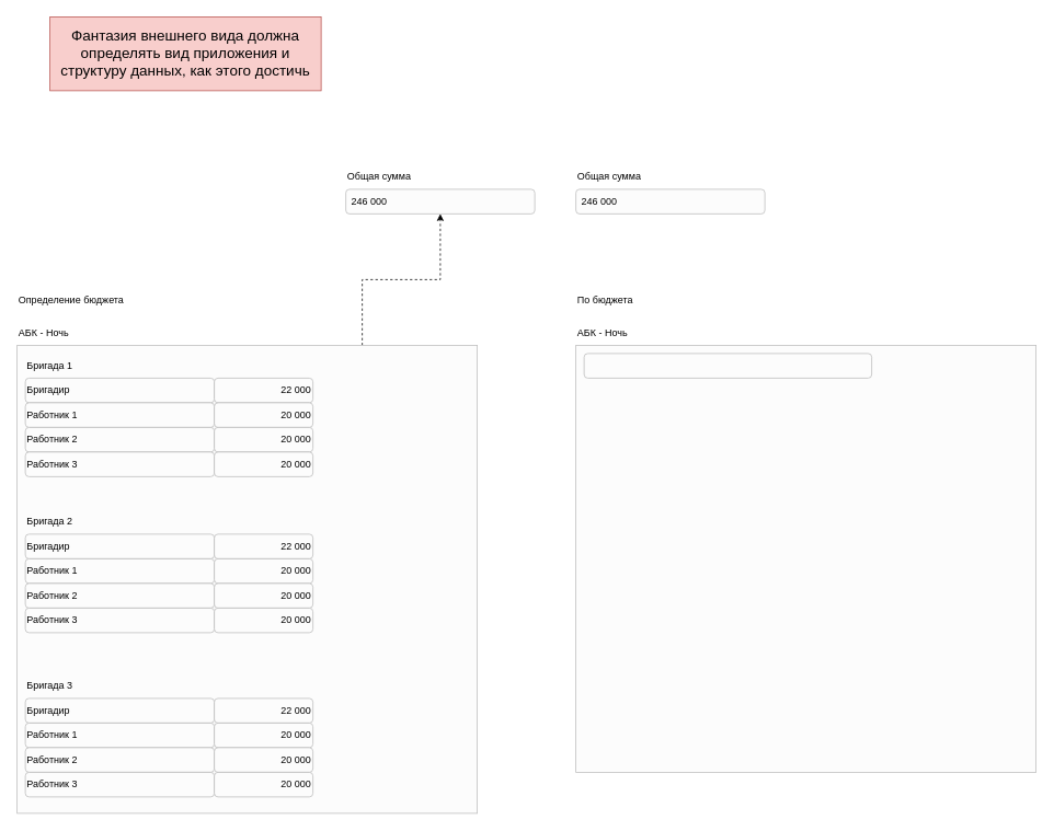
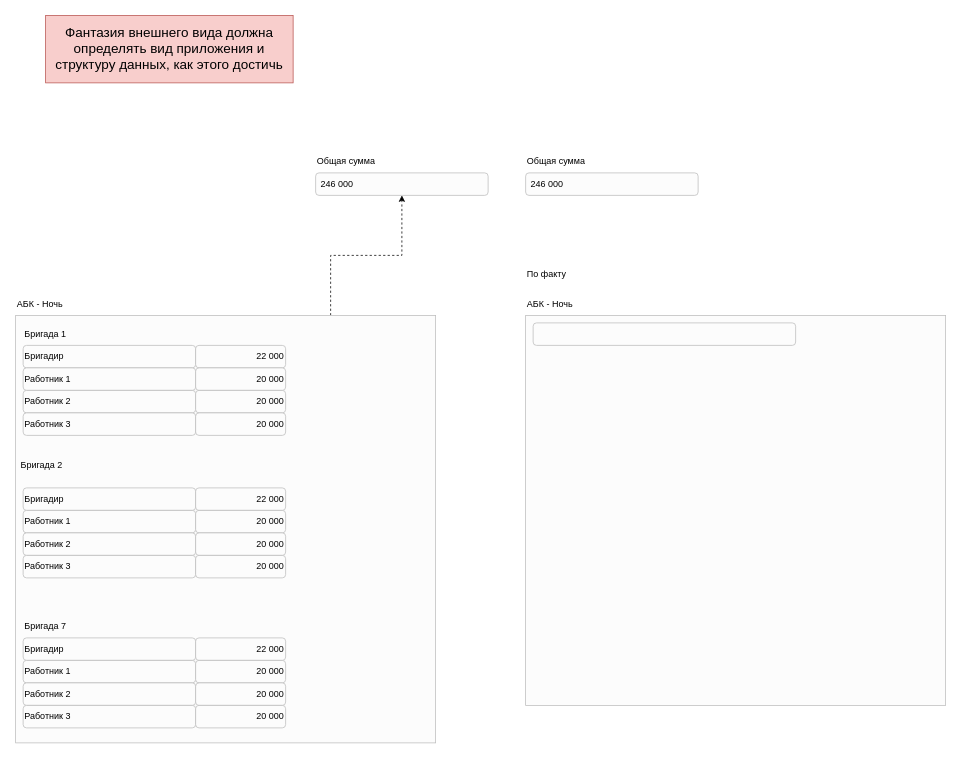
- <mxCell id="6" value="Определение бюджета" style="text;html=1;strokeColor=none;fillColor=none;align=left;verticalAlign=middle;whiteSpace=wrap;rounded=0;" vertex="1" parent="1"><mxGeometry x="20" y="350" width="310" height="30" as="geometry" /></mxCell>
- <mxCell id="10" value="По бюджета" style="text;html=1;strokeColor=none;fillColor=none;align=left;verticalAlign=middle;whiteSpace=wrap;rounded=0;" vertex="1" parent="1"><mxGeometry x="700" y="350" width="310" height="30" as="geometry" /></mxCell>
+ <mxCell id="10" value="По факту" style="text;html=1;strokeColor=none;fillColor=none;align=left;verticalAlign=middle;whiteSpace=wrap;rounded=0;" vertex="1" parent="1"><mxGeometry x="700" y="350" width="310" height="30" as="geometry" /></mxCell>
- <mxCell id="20" value="Бригада 2" style="text;html=1;strokeColor=none;fillColor=none;align=left;verticalAlign=middle;whiteSpace=wrap;rounded=0;" vertex="1" parent="1"><mxGeometry x="30" y="620" width="110" height="30" as="geometry" /></mxCell>
+ <mxCell id="20" value="Бригада 2" style="text;html=1;strokeColor=none;fillColor=none;align=left;verticalAlign=middle;whiteSpace=wrap;rounded=0;" vertex="1" parent="1"><mxGeometry x="25" y="605" width="110" height="30" as="geometry" /></mxCell>
- <mxCell id="29" value="Бригада 3" style="text;html=1;strokeColor=none;fillColor=none;align=left;verticalAlign=middle;whiteSpace=wrap;rounded=0;" vertex="1" parent="1"><mxGeometry x="30" y="820" width="110" height="30" as="geometry" /></mxCell>
+ <mxCell id="29" value="Бригада 7" style="text;html=1;strokeColor=none;fillColor=none;align=left;verticalAlign=middle;whiteSpace=wrap;rounded=0;" vertex="1" parent="1"><mxGeometry x="30" y="820" width="110" height="30" as="geometry" /></mxCell>
